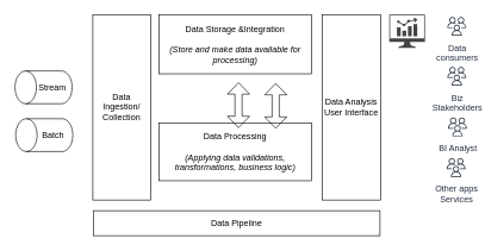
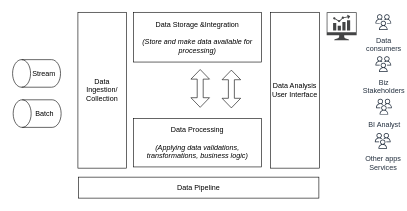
- <mxCell id="4" value="Data Processing&lt;br&gt;&lt;br&gt;&lt;i&gt;(Applying data validations, transformations, business logic)&lt;/i&gt;" style="whiteSpace=wrap;html=1;direction=south;" vertex="1" parent="1"><mxGeometry x="222" y="172" width="213" height="81" as="geometry" /></mxCell>
+ <mxCell id="4" value="Data Processing&lt;br&gt;&lt;br&gt;&lt;i&gt;(Applying data validations, transformations, business logic)&lt;/i&gt;" style="whiteSpace=wrap;html=1;direction=south;" vertex="1" parent="1"><mxGeometry x="222" y="197" width="213" height="81" as="geometry" /></mxCell>
